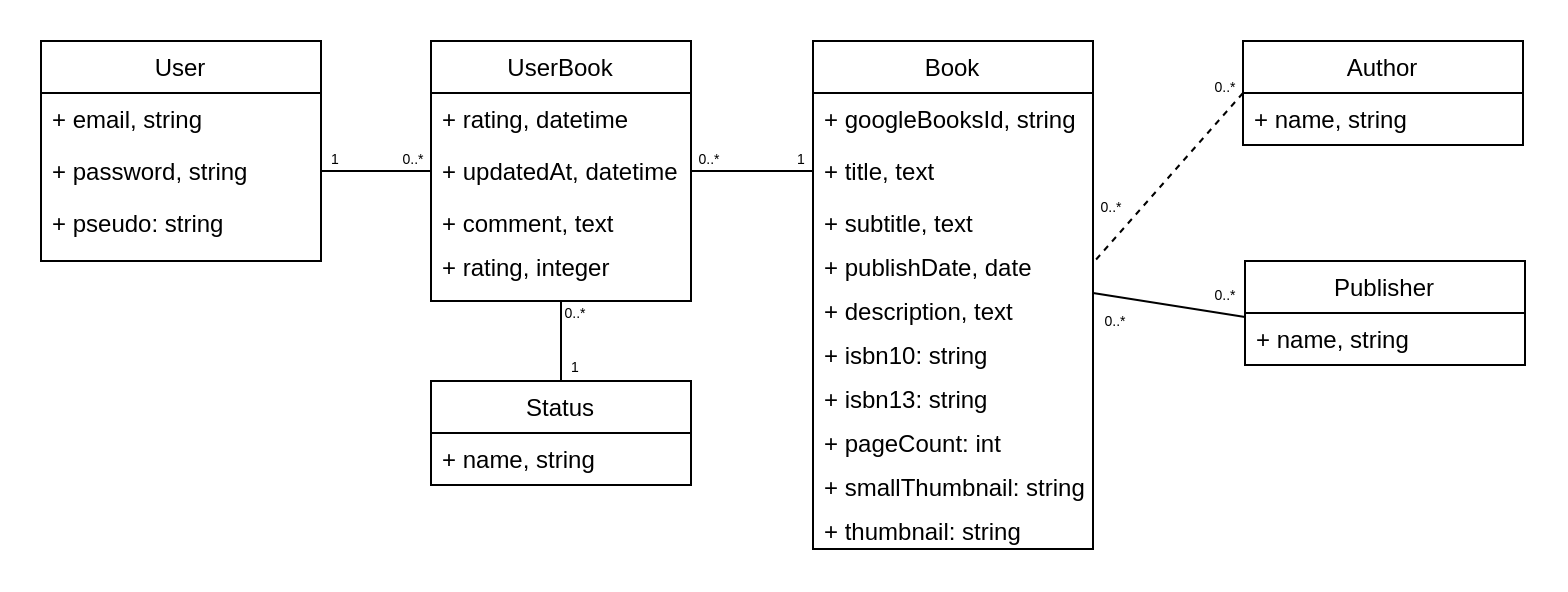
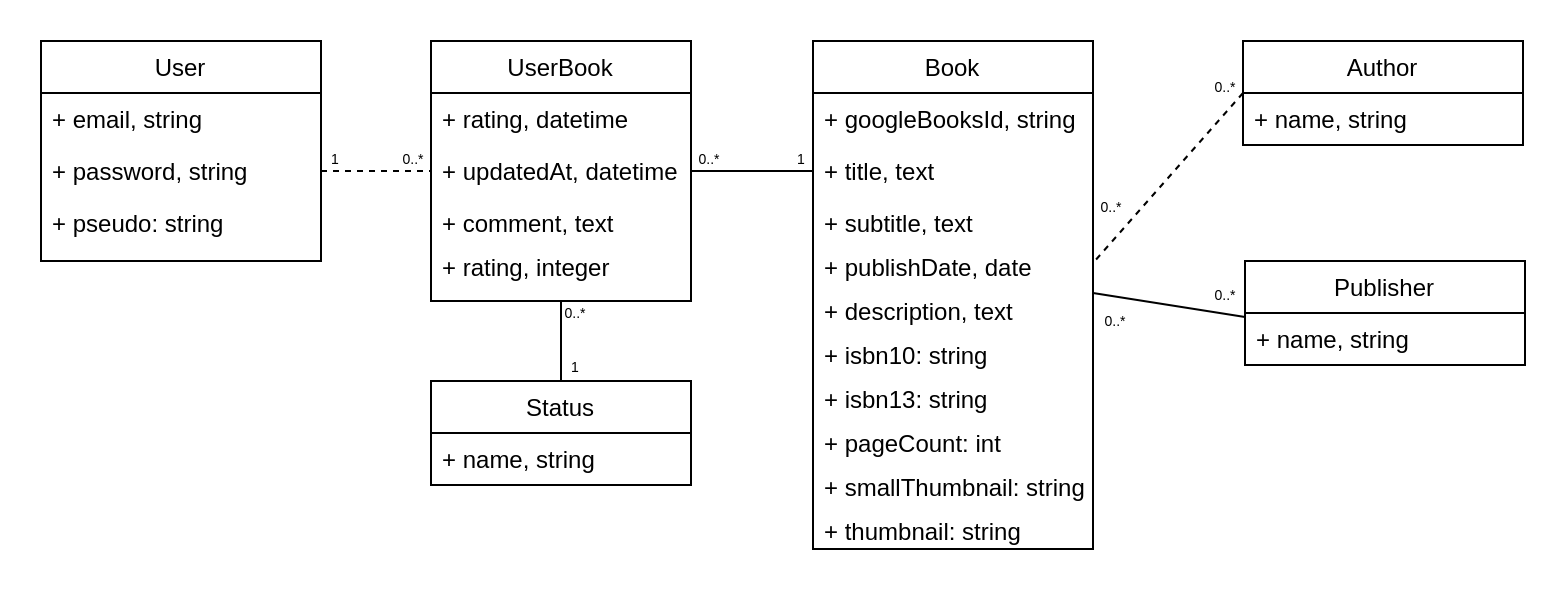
- <mxCell id="34" value="" style="endArrow=none;endFill=0;endSize=24;html=1;exitX=1;exitY=0.5;exitDx=0;exitDy=0;entryX=0;entryY=0.5;entryDx=0;entryDy=0;align=center;fontSize=8;" edge="1" parent="1" source="4" target="8"><mxGeometry width="160" relative="1" as="geometry"><mxPoint x="303" y="170" as="sourcePoint" /><mxPoint x="463" y="170" as="targetPoint" /></mxGeometry></mxCell>
+ <mxCell id="34" value="" style="endArrow=none;endFill=0;endSize=24;html=1;exitX=1;exitY=0.5;exitDx=0;exitDy=0;entryX=0;entryY=0.5;entryDx=0;entryDy=0;align=center;fontSize=8;dashed=1;" edge="1" parent="1" source="4" target="8"><mxGeometry width="160" relative="1" as="geometry"><mxPoint x="303" y="170" as="sourcePoint" /><mxPoint x="463" y="170" as="targetPoint" /></mxGeometry></mxCell>
